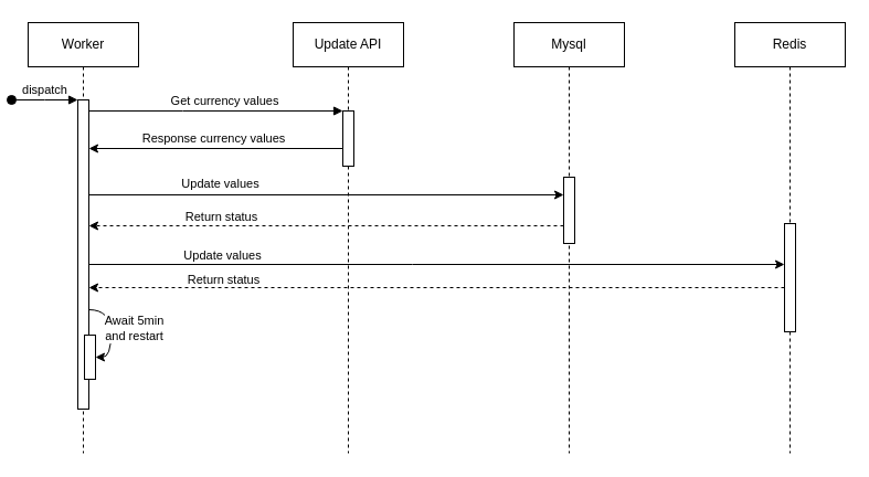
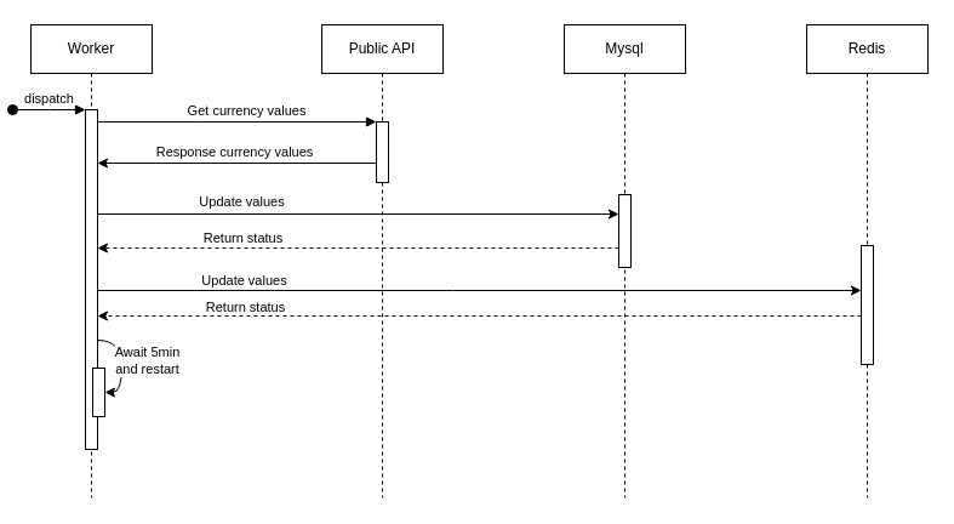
- <mxCell id="8" value="Update API" style="shape=umlLifeline;perimeter=lifelinePerimeter;whiteSpace=wrap;html=1;container=0;dropTarget=0;collapsible=0;recursiveResize=0;outlineConnect=0;portConstraint=eastwest;newEdgeStyle={&quot;edgeStyle&quot;:&quot;elbowEdgeStyle&quot;,&quot;elbow&quot;:&quot;vertical&quot;,&quot;curved&quot;:0,&quot;rounded&quot;:0};" parent="1" vertex="1"><mxGeometry x="260" y="20" width="100" height="390" as="geometry" /></mxCell>
+ <mxCell id="8" value="Public API" style="shape=umlLifeline;perimeter=lifelinePerimeter;whiteSpace=wrap;html=1;container=0;dropTarget=0;collapsible=0;recursiveResize=0;outlineConnect=0;portConstraint=eastwest;newEdgeStyle={&quot;edgeStyle&quot;:&quot;elbowEdgeStyle&quot;,&quot;elbow&quot;:&quot;vertical&quot;,&quot;curved&quot;:0,&quot;rounded&quot;:0};" parent="1" vertex="1"><mxGeometry x="260" y="20" width="100" height="390" as="geometry" /></mxCell>
